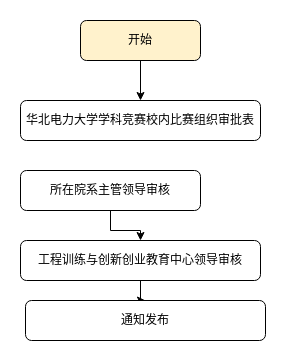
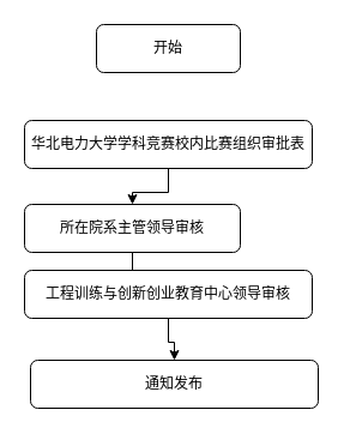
- <mxCell id="3" value="开始" style="rounded=1;whiteSpace=wrap;html=1;fillColor=#fff2cc;" vertex="1" parent="1"><mxGeometry x="80" y="20" width="120" height="40" as="geometry" /></mxCell>
+ <mxCell id="3" value="开始" style="rounded=1;whiteSpace=wrap;html=1;" vertex="1" parent="1"><mxGeometry x="80" y="20" width="120" height="40" as="geometry" /></mxCell>
- <mxCell id="2" value="" style="edgeStyle=orthogonalEdgeStyle;rounded=0;orthogonalLoop=1;jettySize=auto;html=1;" edge="1" parent="1" source="3" target="5"><mxGeometry relative="1" as="geometry" /></mxCell>
+ <mxCell id="4" value="" style="edgeStyle=orthogonalEdgeStyle;rounded=0;orthogonalLoop=1;jettySize=auto;html=1;" edge="1" parent="1" source="5" target="7"><mxGeometry relative="1" as="geometry" /></mxCell>
- <mxCell id="9" value="工程训练与创新创业教育中心领导审核" style="whiteSpace=wrap;html=1;rounded=1;" vertex="1" parent="1"><mxGeometry x="20" y="240" width="240" height="40" as="geometry" /></mxCell>
+ <mxCell id="9" value="工程训练与创新创业教育中心领导审核" style="whiteSpace=wrap;html=1;rounded=1;" vertex="1" parent="1"><mxGeometry x="20" y="225" width="240" height="40" as="geometry" /></mxCell>
